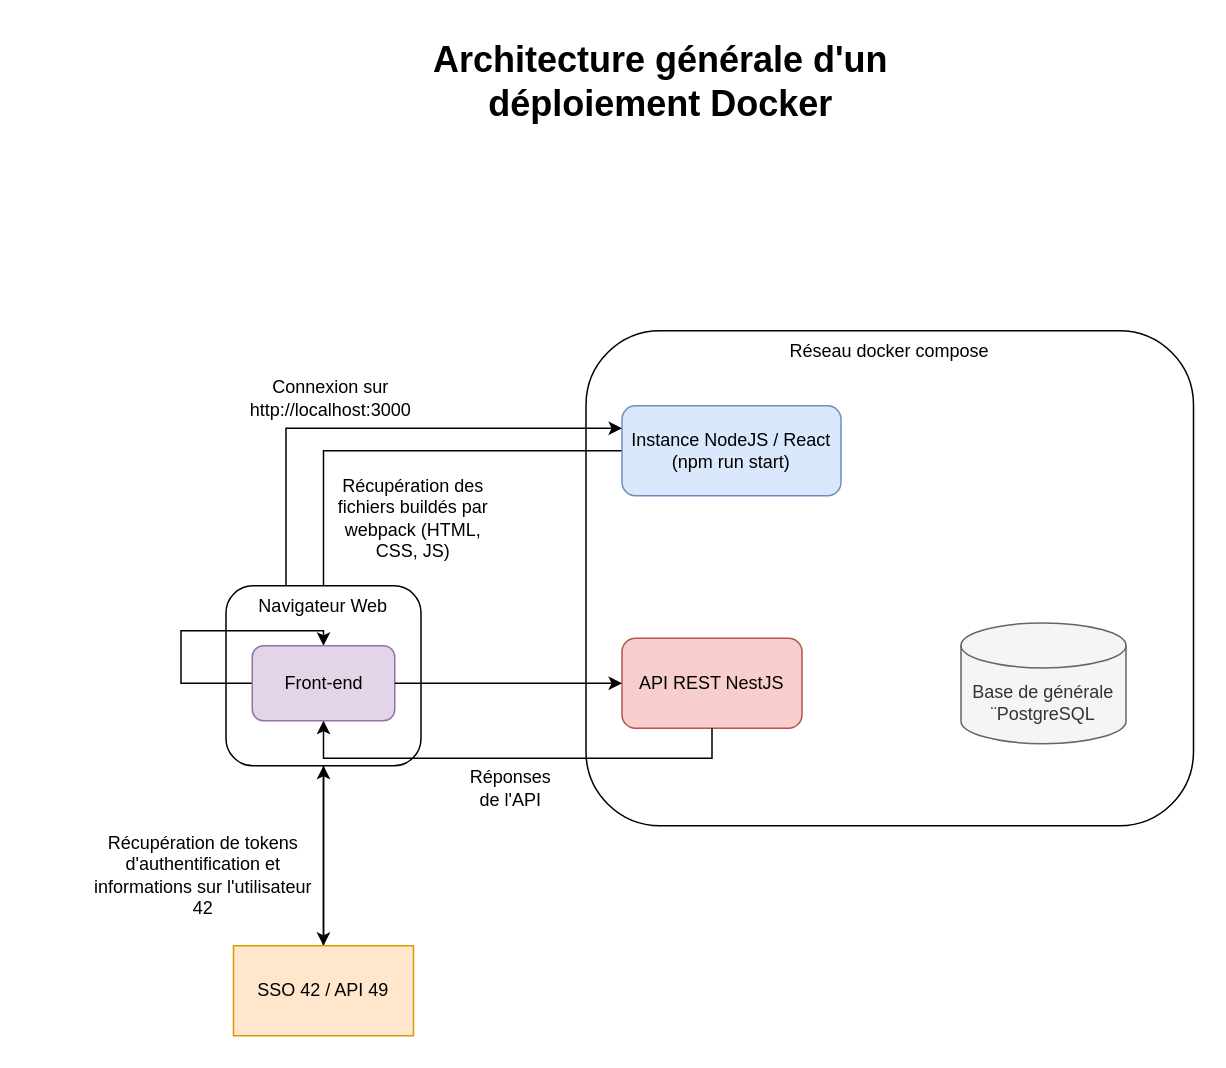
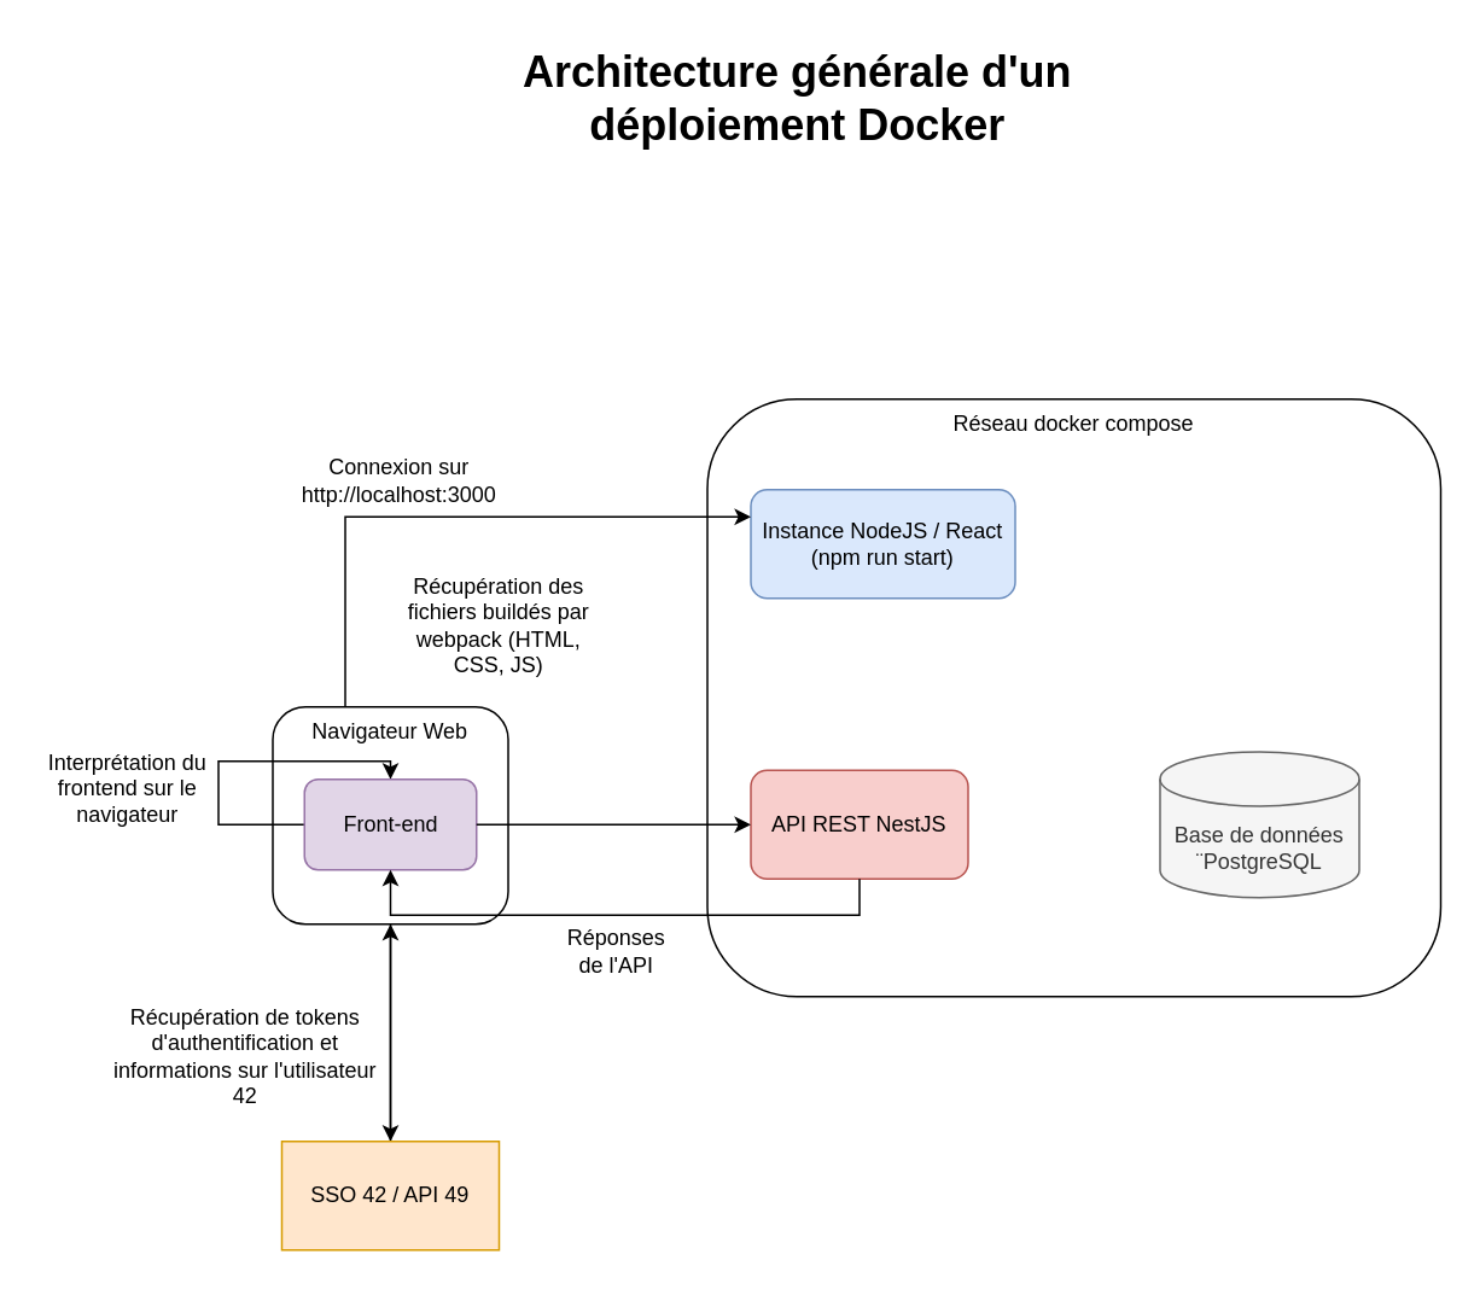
- <mxCell id="5" style="edgeStyle=orthogonalEdgeStyle;rounded=0;orthogonalLoop=1;jettySize=auto;html=1;" parent="1" source="6" target="18" edge="1"><mxGeometry relative="1" as="geometry" /></mxCell>
+ <mxCell id="15" value="Interprétation du frontend sur le navigateur" style="text;html=1;strokeColor=none;fillColor=none;align=center;verticalAlign=middle;whiteSpace=wrap;rounded=0;" parent="1" vertex="1"><mxGeometry x="20" y="420" width="100" height="30" as="geometry" /></mxCell>
- <mxCell id="3" value="Base de générale ¨PostgreSQL" style="shape=cylinder3;whiteSpace=wrap;html=1;boundedLbl=1;backgroundOutline=1;size=15;fillColor=#f5f5f5;fontColor=#333333;strokeColor=#666666;" parent="1" vertex="1"><mxGeometry x="640" y="414.75" width="110" height="80.5" as="geometry" /></mxCell>
+ <mxCell id="3" value="Base de données ¨PostgreSQL" style="shape=cylinder3;whiteSpace=wrap;html=1;boundedLbl=1;backgroundOutline=1;size=15;fillColor=#f5f5f5;fontColor=#333333;strokeColor=#666666;" parent="1" vertex="1"><mxGeometry x="640" y="414.75" width="110" height="80.5" as="geometry" /></mxCell>
